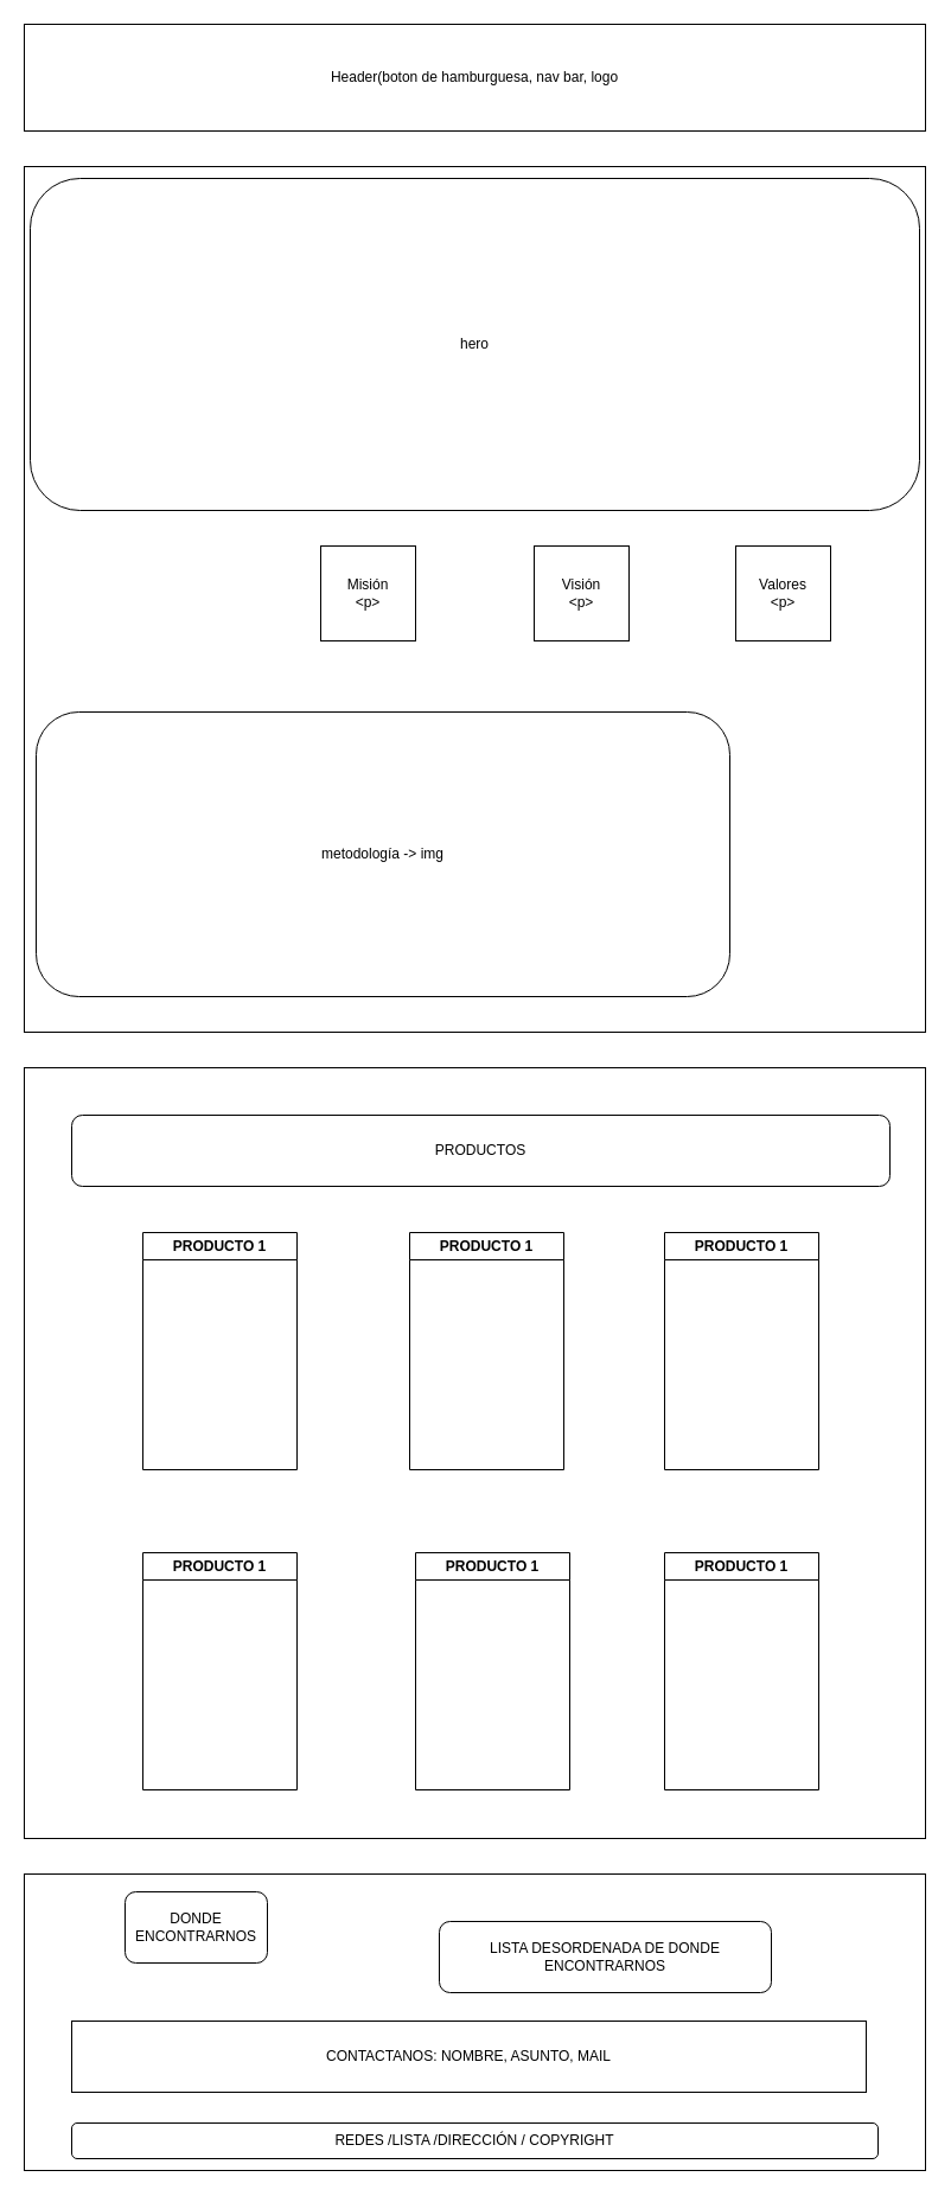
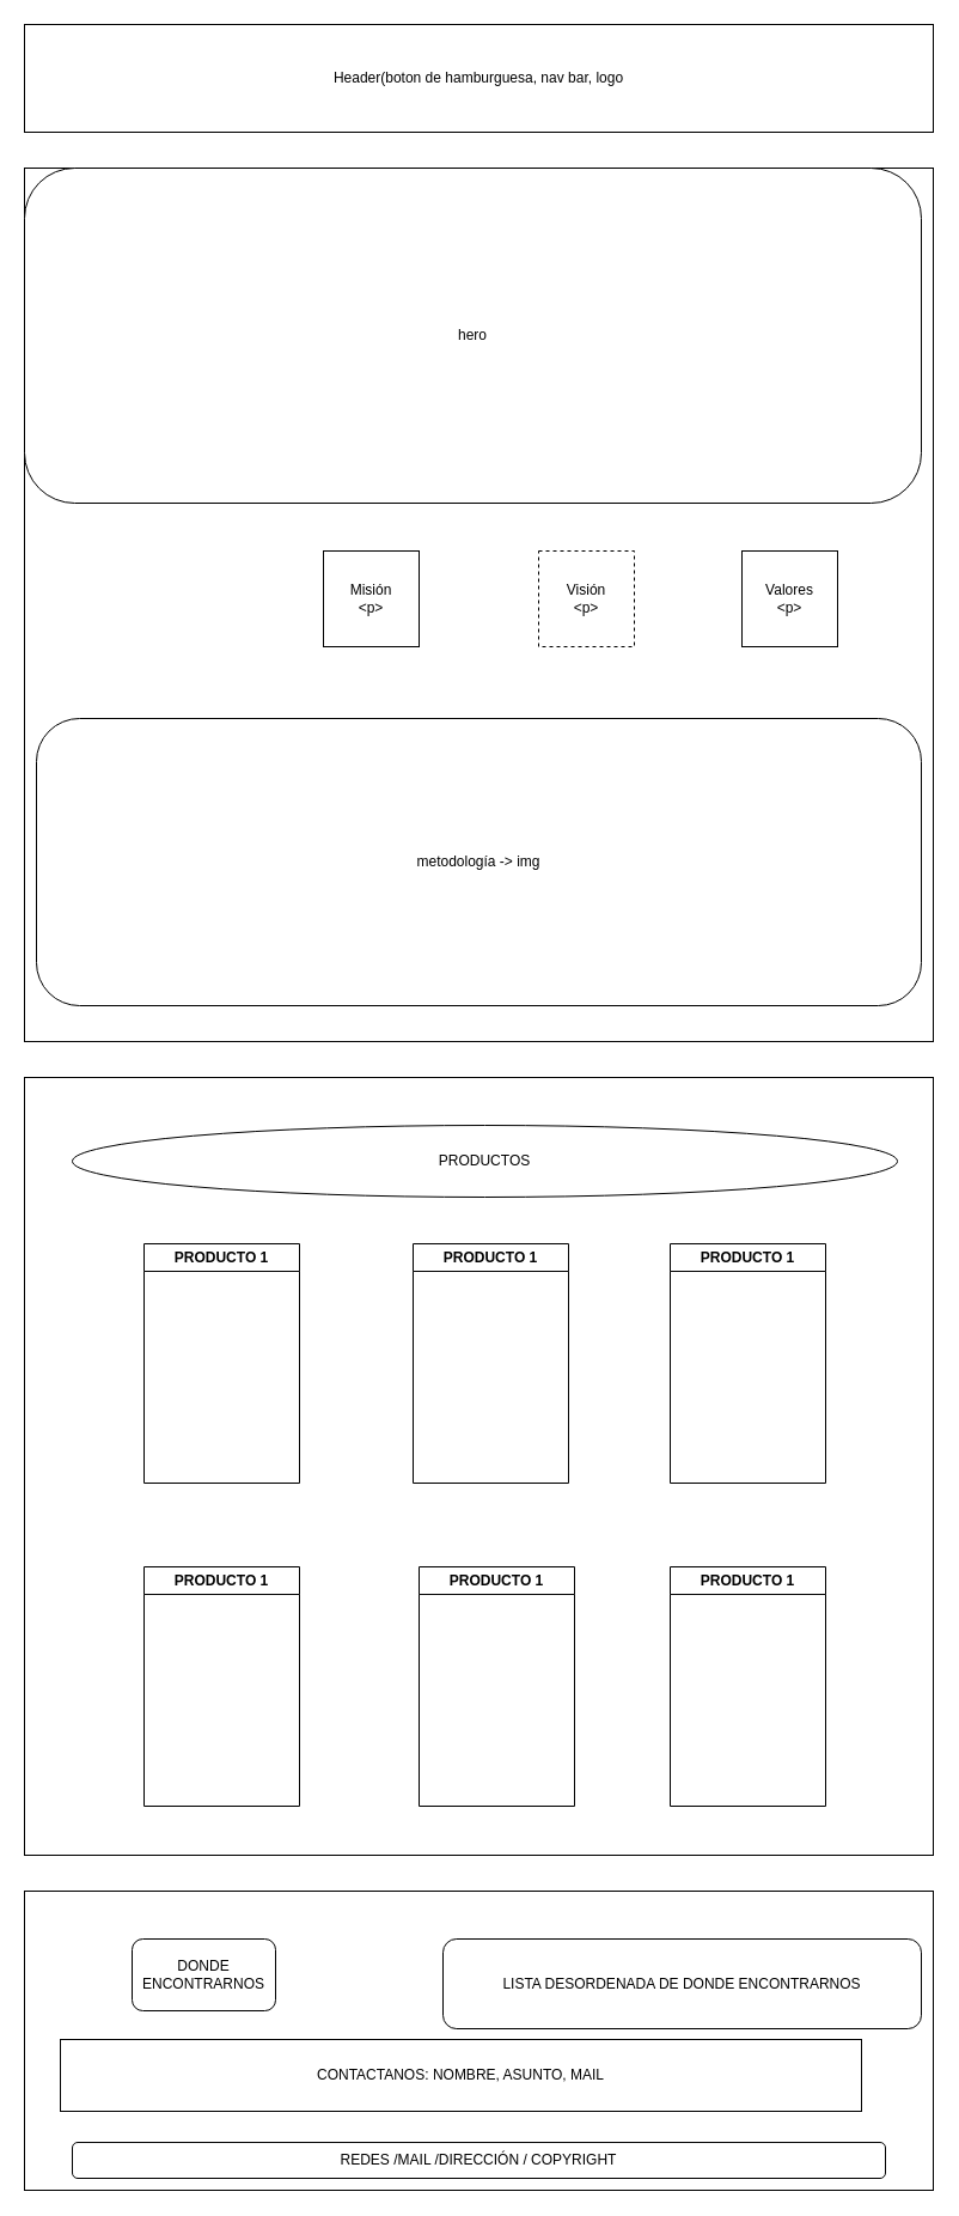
- <mxCell id="5" value="hero" style="rounded=1;whiteSpace=wrap;html=1;" vertex="1" parent="1"><mxGeometry x="25" y="150" width="750" height="280" as="geometry" /></mxCell>
+ <mxCell id="5" value="hero" style="rounded=1;whiteSpace=wrap;html=1;" vertex="1" parent="1"><mxGeometry x="20" y="140" width="750" height="280" as="geometry" /></mxCell>
- <mxCell id="7" value="Visión&lt;div&gt;&amp;lt;p&amp;gt;&lt;/div&gt;" style="whiteSpace=wrap;html=1;aspect=fixed;" vertex="1" parent="1"><mxGeometry x="450" y="460" width="80" height="80" as="geometry" /></mxCell>
+ <mxCell id="7" value="Visión&lt;div&gt;&amp;lt;p&amp;gt;&lt;/div&gt;" style="whiteSpace=wrap;html=1;aspect=fixed;dashed=1;" vertex="1" parent="1"><mxGeometry x="450" y="460" width="80" height="80" as="geometry" /></mxCell>
- <mxCell id="9" value="metodología -&amp;gt; img" style="rounded=1;whiteSpace=wrap;html=1;" vertex="1" parent="1"><mxGeometry x="30" y="600" width="585" height="240" as="geometry" /></mxCell>
+ <mxCell id="9" value="metodología -&amp;gt; img" style="rounded=1;whiteSpace=wrap;html=1;" vertex="1" parent="1"><mxGeometry x="30" y="600" width="740" height="240" as="geometry" /></mxCell>
- <mxCell id="10" value="PRODUCTOS" style="rounded=1;whiteSpace=wrap;html=1;" vertex="1" parent="1"><mxGeometry x="60" y="940" width="690" height="60" as="geometry" /></mxCell>
+ <mxCell id="10" value="PRODUCTOS" style="ellipse;whiteSpace=wrap;html=1;" vertex="1" parent="1"><mxGeometry x="60" y="940" width="690" height="60" as="geometry" /></mxCell>
- <mxCell id="18" value="DONDE ENCONTRARNOS" style="rounded=1;whiteSpace=wrap;html=1;" vertex="1" parent="1"><mxGeometry x="105" y="1595" width="120" height="60" as="geometry" /></mxCell>
+ <mxCell id="18" value="DONDE ENCONTRARNOS" style="rounded=1;whiteSpace=wrap;html=1;" vertex="1" parent="1"><mxGeometry x="110" y="1620" width="120" height="60" as="geometry" /></mxCell>
- <mxCell id="19" value="LISTA DESORDENADA DE DONDE ENCONTRARNOS" style="rounded=1;whiteSpace=wrap;html=1;" vertex="1" parent="1"><mxGeometry x="370" y="1620" width="280" height="60" as="geometry" /></mxCell>
+ <mxCell id="19" value="LISTA DESORDENADA DE DONDE ENCONTRARNOS" style="rounded=1;whiteSpace=wrap;html=1;" vertex="1" parent="1"><mxGeometry x="370" y="1620" width="400" height="75" as="geometry" /></mxCell>
- <mxCell id="21" value="CONTACTANOS: NOMBRE, ASUNTO, MAIL" style="rounded=0;whiteSpace=wrap;html=1;" vertex="1" parent="1"><mxGeometry x="60" y="1704" width="670" height="60" as="geometry" /></mxCell>
+ <mxCell id="21" value="CONTACTANOS: NOMBRE, ASUNTO, MAIL" style="rounded=0;whiteSpace=wrap;html=1;" vertex="1" parent="1"><mxGeometry x="50" y="1704" width="670" height="60" as="geometry" /></mxCell>
- <mxCell id="20" value="REDES /LISTA /DIRECCIÓN / COPYRIGHT" style="rounded=1;whiteSpace=wrap;html=1;" vertex="1" parent="1"><mxGeometry x="60" y="1790" width="680" height="30" as="geometry" /></mxCell>
+ <mxCell id="20" value="REDES /MAIL /DIRECCIÓN / COPYRIGHT" style="rounded=1;whiteSpace=wrap;html=1;" vertex="1" parent="1"><mxGeometry x="60" y="1790" width="680" height="30" as="geometry" /></mxCell>
